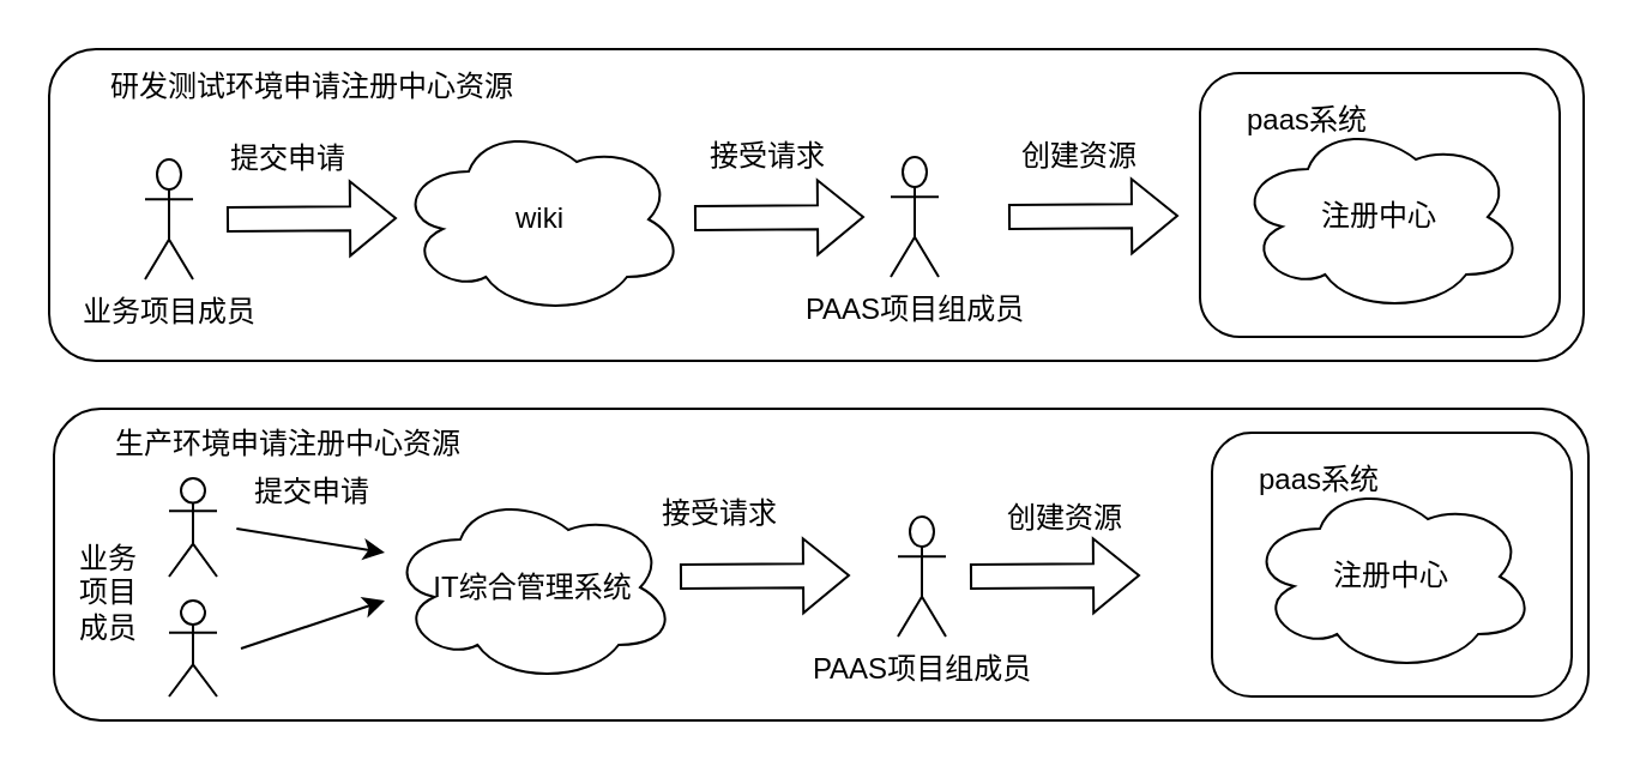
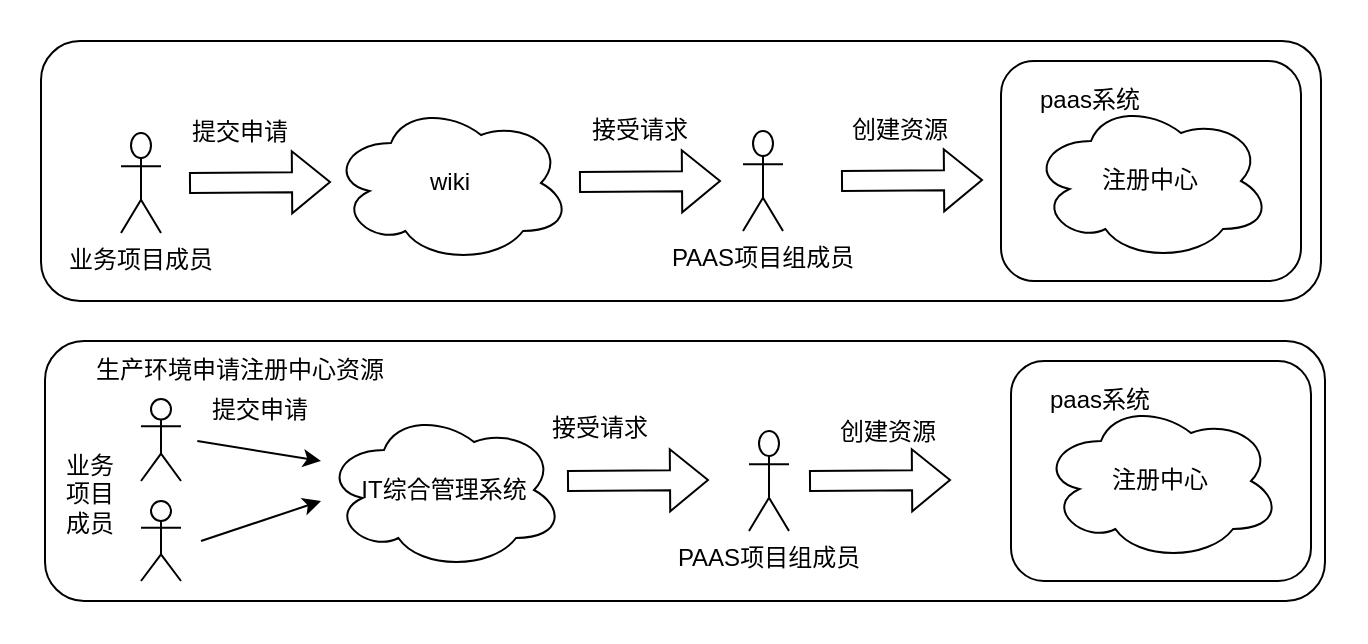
- <mxCell id="6" value="研发测试环境申请注册中心资源" style="text;html=1;strokeColor=none;fillColor=none;align=center;verticalAlign=middle;whiteSpace=wrap;rounded=0;" vertex="1" parent="1"><mxGeometry x="40" y="21" width="180" height="30" as="geometry" /></mxCell>
